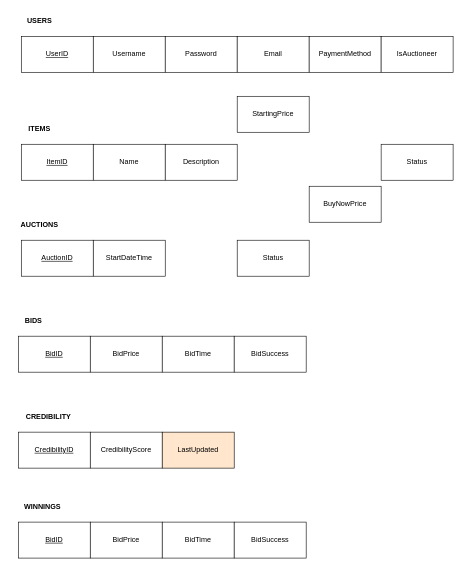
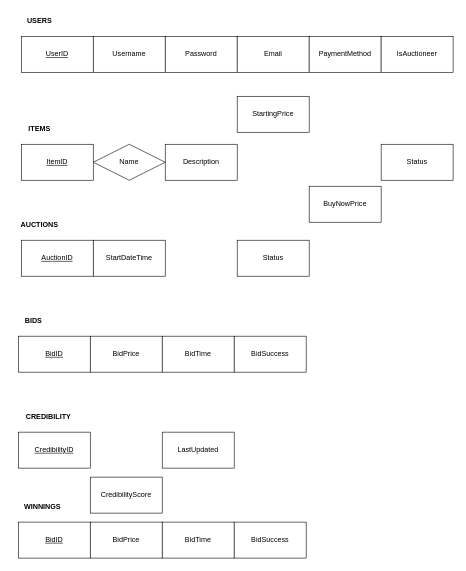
- <mxCell id="10" value="Name" style="rounded=0;whiteSpace=wrap;html=1;" vertex="1" parent="1"><mxGeometry x="155" y="240" width="120" height="60" as="geometry" /></mxCell>
+ <mxCell id="10" value="Name" style="rhombus;whiteSpace=wrap;html=1;" vertex="1" parent="1"><mxGeometry x="155" y="240" width="120" height="60" as="geometry" /></mxCell>
- <mxCell id="26" value="CredibilityScore" style="rounded=0;whiteSpace=wrap;html=1;" vertex="1" parent="1"><mxGeometry x="150" y="720" width="120" height="60" as="geometry" /></mxCell>
+ <mxCell id="26" value="CredibilityScore" style="rounded=0;whiteSpace=wrap;html=1;" vertex="1" parent="1"><mxGeometry x="150" y="795" width="120" height="60" as="geometry" /></mxCell>
- <mxCell id="27" value="LastUpdated" style="rounded=0;whiteSpace=wrap;html=1;fillColor=#ffe6cc;" vertex="1" parent="1"><mxGeometry x="270" y="720" width="120" height="60" as="geometry" /></mxCell>
+ <mxCell id="27" value="LastUpdated" style="rounded=0;whiteSpace=wrap;html=1;" vertex="1" parent="1"><mxGeometry x="270" y="720" width="120" height="60" as="geometry" /></mxCell>
